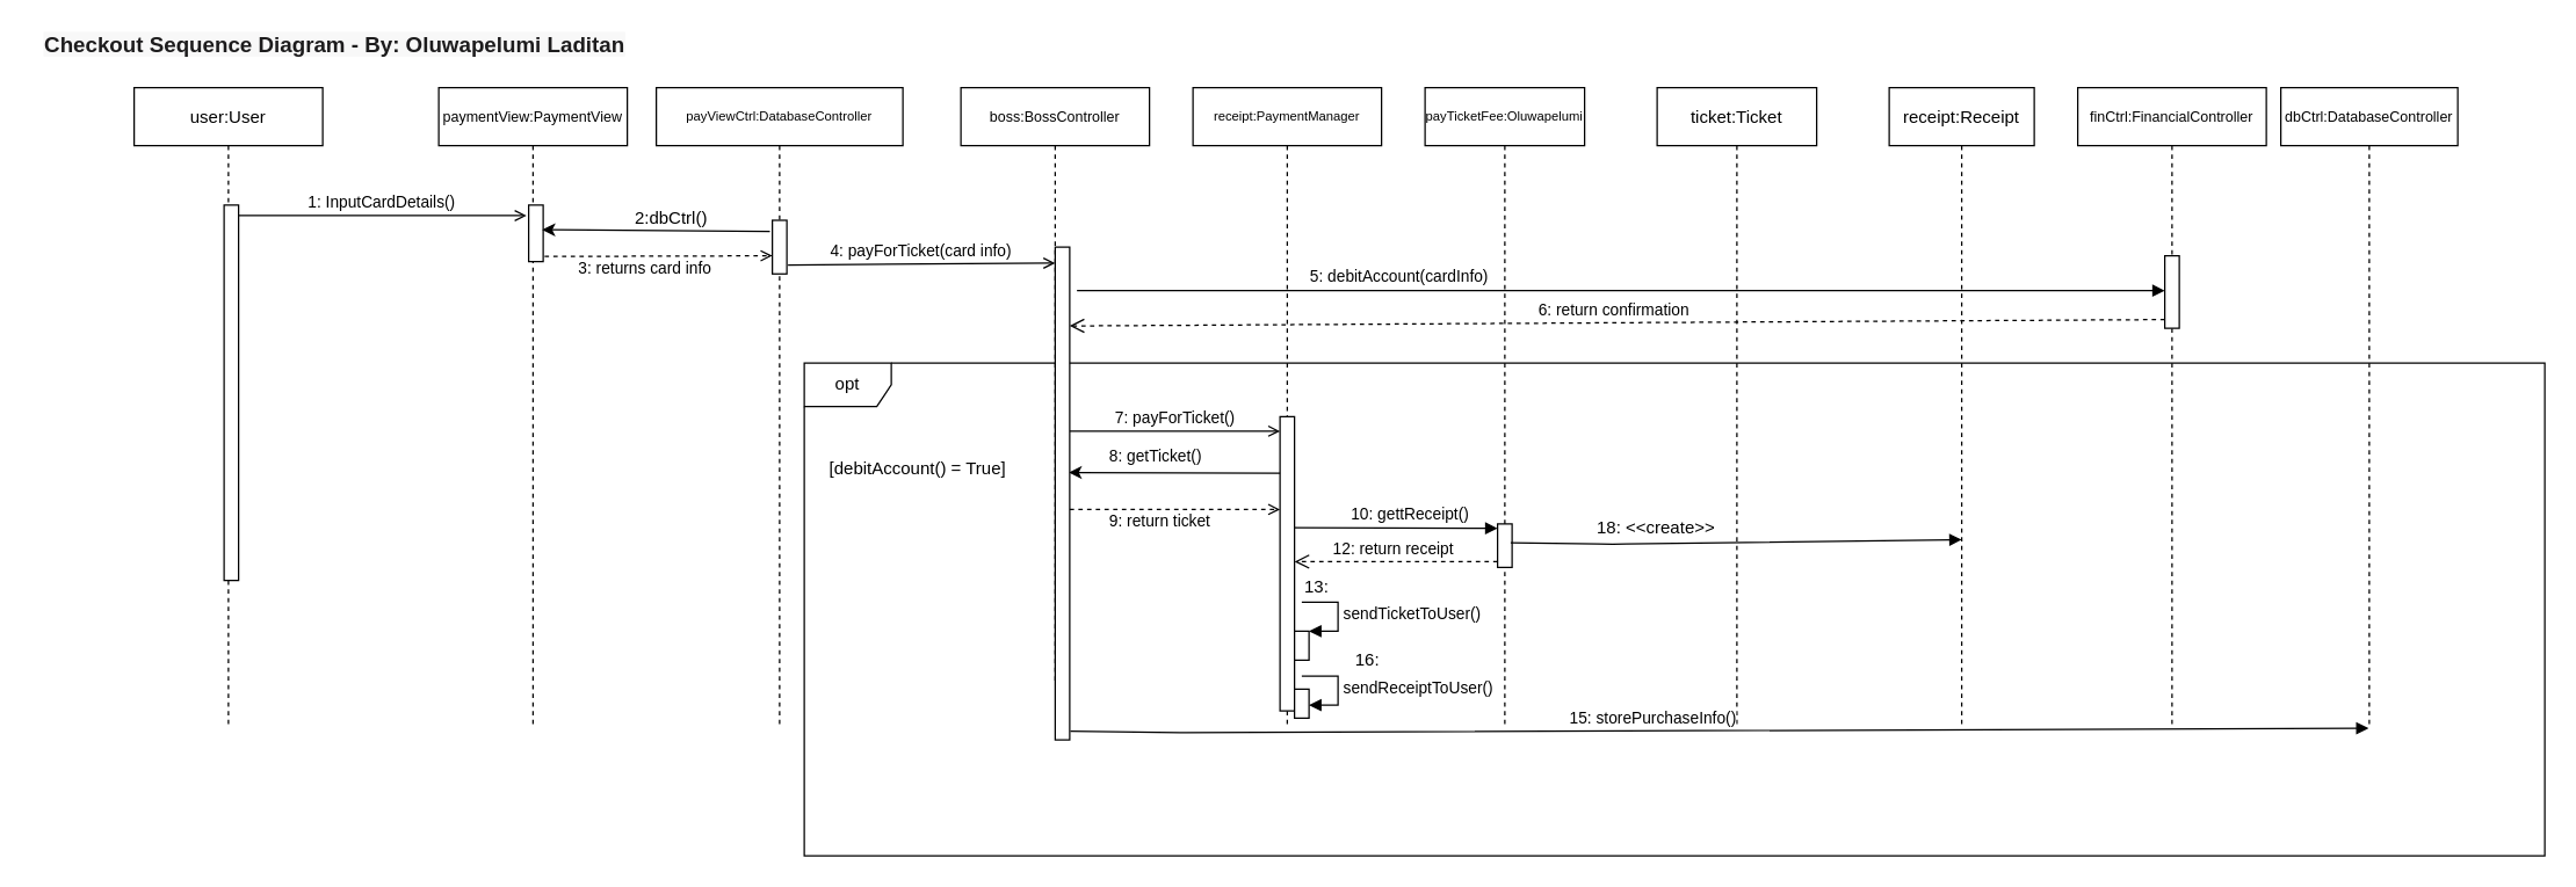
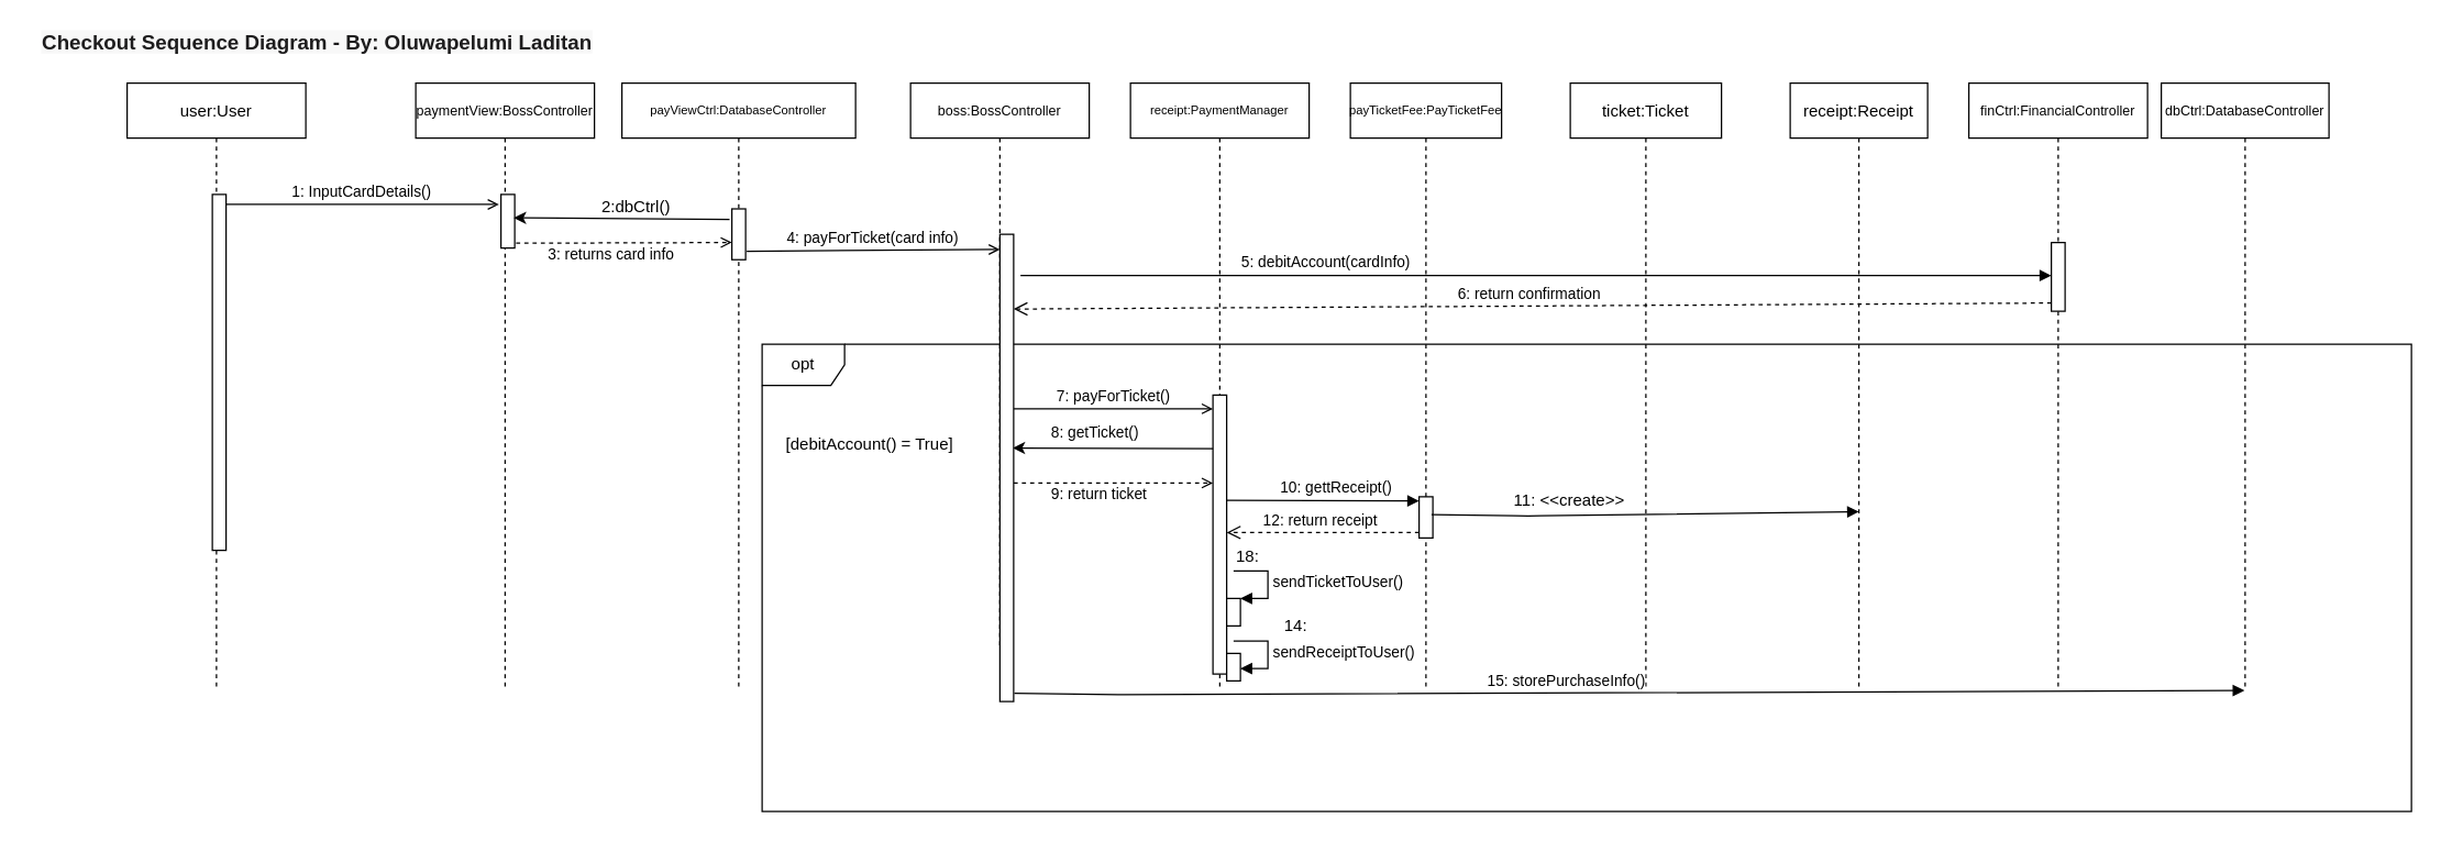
- <mxCell id="32" value="paymentView:PaymentView" style="shape=umlLifeline;perimeter=lifelinePerimeter;container=1;collapsible=0;recursiveResize=0;rounded=0;shadow=0;strokeWidth=1;fontSize=10;" parent="1" vertex="1"><mxGeometry x="302" y="60" width="130" height="440" as="geometry" /></mxCell>
+ <mxCell id="32" value="paymentView:BossController" style="shape=umlLifeline;perimeter=lifelinePerimeter;container=1;collapsible=0;recursiveResize=0;rounded=0;shadow=0;strokeWidth=1;fontSize=10;" parent="1" vertex="1"><mxGeometry x="302" y="60" width="130" height="440" as="geometry" /></mxCell>
- <mxCell id="6" value="payTicketFee:Oluwapelumi" style="shape=umlLifeline;perimeter=lifelinePerimeter;container=1;collapsible=0;recursiveResize=0;rounded=0;shadow=0;strokeWidth=1;fontSize=9;" parent="1" vertex="1"><mxGeometry x="982" y="60" width="110" height="440" as="geometry" /></mxCell>
+ <mxCell id="6" value="payTicketFee:PayTicketFee" style="shape=umlLifeline;perimeter=lifelinePerimeter;container=1;collapsible=0;recursiveResize=0;rounded=0;shadow=0;strokeWidth=1;fontSize=9;" parent="1" vertex="1"><mxGeometry x="982" y="60" width="110" height="440" as="geometry" /></mxCell>
- <mxCell id="17" value="18: &amp;lt;&amp;lt;create&amp;gt;&amp;gt;" style="text;html=1;align=center;verticalAlign=middle;resizable=0;points=[];autosize=1;" parent="1" vertex="1"><mxGeometry x="1091.02" y="354" width="100" height="20" as="geometry" /></mxCell>
+ <mxCell id="17" value="11: &amp;lt;&amp;lt;create&amp;gt;&amp;gt;" style="text;html=1;align=center;verticalAlign=middle;resizable=0;points=[];autosize=1;" parent="1" vertex="1"><mxGeometry x="1091.02" y="354" width="100" height="20" as="geometry" /></mxCell>
- <mxCell id="30" value="13:" style="text;html=1;align=center;verticalAlign=middle;resizable=0;points=[];autosize=1;" parent="1" vertex="1"><mxGeometry x="892" y="395" width="30" height="20" as="geometry" /></mxCell>
+ <mxCell id="30" value="18:" style="text;html=1;align=center;verticalAlign=middle;resizable=0;points=[];autosize=1;" parent="1" vertex="1"><mxGeometry x="892" y="395" width="30" height="20" as="geometry" /></mxCell>
- <mxCell id="31" value="16:" style="text;html=1;align=center;verticalAlign=middle;resizable=0;points=[];autosize=1;" parent="1" vertex="1"><mxGeometry x="927" y="445" width="30" height="20" as="geometry" /></mxCell>
+ <mxCell id="31" value="14:" style="text;html=1;align=center;verticalAlign=middle;resizable=0;points=[];autosize=1;" parent="1" vertex="1"><mxGeometry x="927" y="445" width="30" height="20" as="geometry" /></mxCell>
